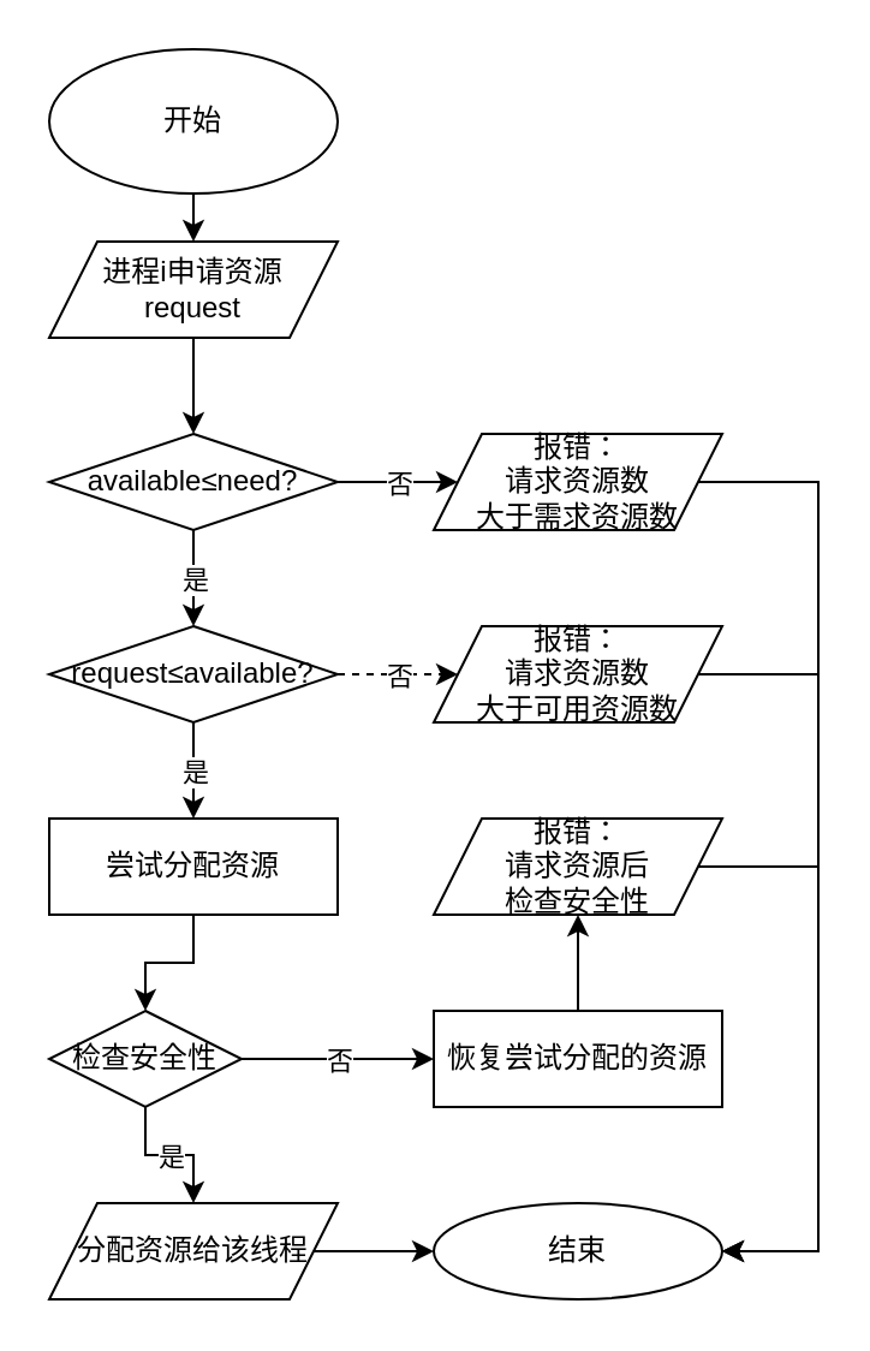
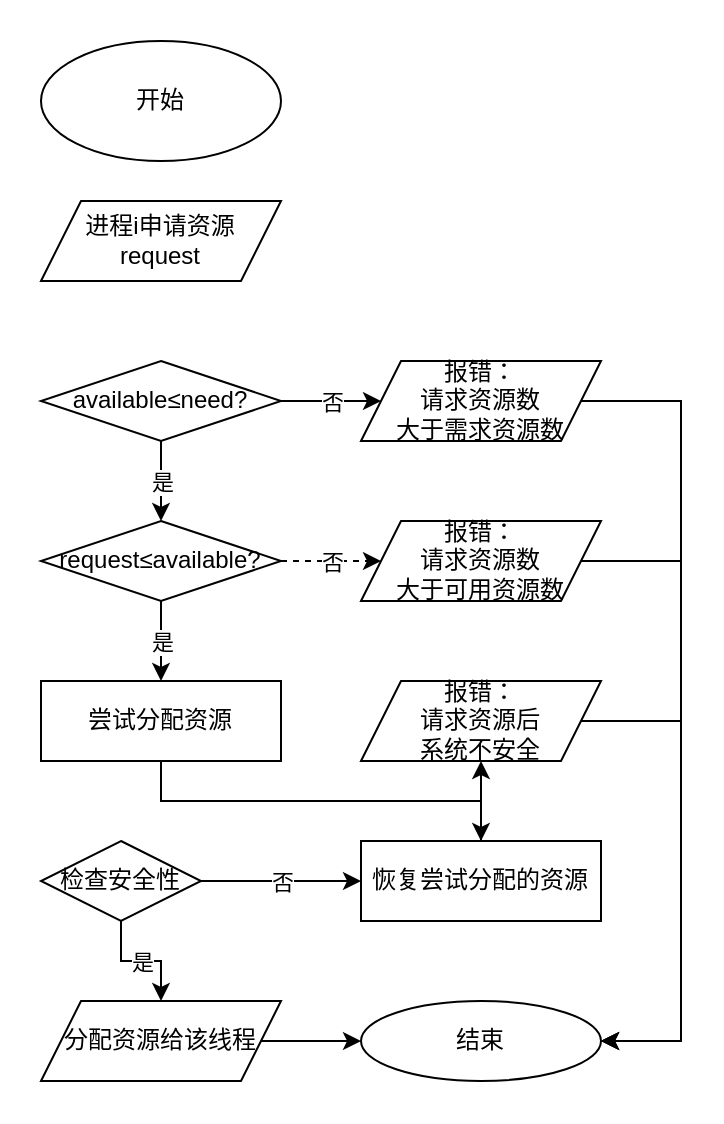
- <mxCell id="2" style="edgeStyle=orthogonalEdgeStyle;rounded=0;orthogonalLoop=1;jettySize=auto;html=1;exitX=0.5;exitY=1;exitDx=0;exitDy=0;entryX=0.5;entryY=0;entryDx=0;entryDy=0;" parent="1" source="3" target="5" edge="1"><mxGeometry relative="1" as="geometry" /></mxCell>
- <mxCell id="4" style="edgeStyle=orthogonalEdgeStyle;rounded=0;orthogonalLoop=1;jettySize=auto;html=1;exitX=0.5;exitY=1;exitDx=0;exitDy=0;entryX=0.5;entryY=0;entryDx=0;entryDy=0;" parent="1" source="5" target="10" edge="1"><mxGeometry relative="1" as="geometry" /></mxCell>
- <mxCell id="33" value="报错：&lt;br&gt;请求资源后&lt;br&gt;检查安全性" style="shape=parallelogram;perimeter=parallelogramPerimeter;whiteSpace=wrap;html=1;fixedSize=1;" vertex="1" parent="1"><mxGeometry x="180" y="340" width="120" height="40" as="geometry" /></mxCell>
+ <mxCell id="33" value="报错：&lt;br&gt;请求资源后&lt;br&gt;系统不安全" style="shape=parallelogram;perimeter=parallelogramPerimeter;whiteSpace=wrap;html=1;fixedSize=1;" vertex="1" parent="1"><mxGeometry x="180" y="340" width="120" height="40" as="geometry" /></mxCell>
- <mxCell id="16" style="edgeStyle=orthogonalEdgeStyle;rounded=0;orthogonalLoop=1;jettySize=auto;html=1;exitX=0.5;exitY=1;exitDx=0;exitDy=0;entryX=0.5;entryY=0;entryDx=0;entryDy=0;" parent="1" source="17" target="24" edge="1"><mxGeometry relative="1" as="geometry" /></mxCell>
+ <mxCell id="16" style="edgeStyle=orthogonalEdgeStyle;rounded=0;orthogonalLoop=1;jettySize=auto;html=1;exitX=0.5;exitY=1;exitDx=0;exitDy=0;" parent="1" source="17" target="28" edge="1"><mxGeometry relative="1" as="geometry" /></mxCell>
